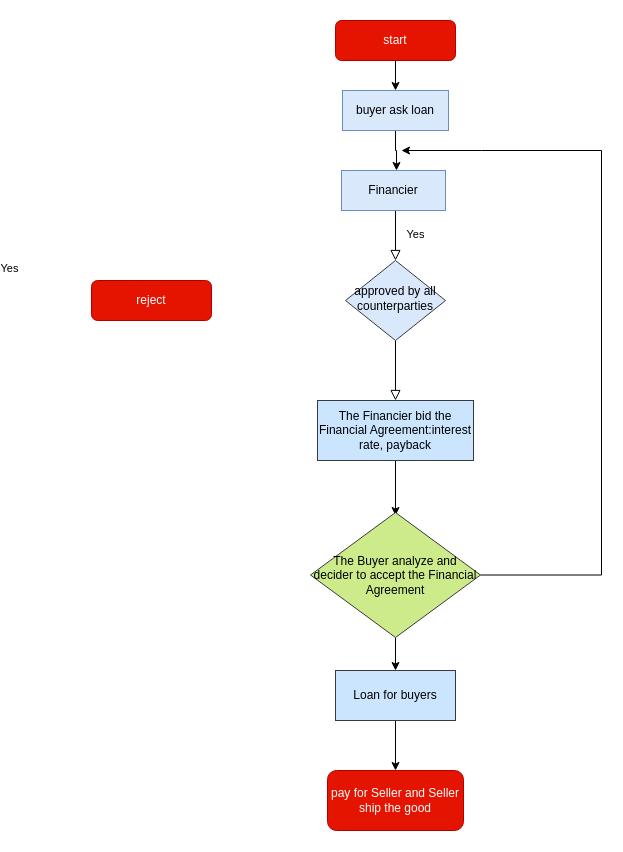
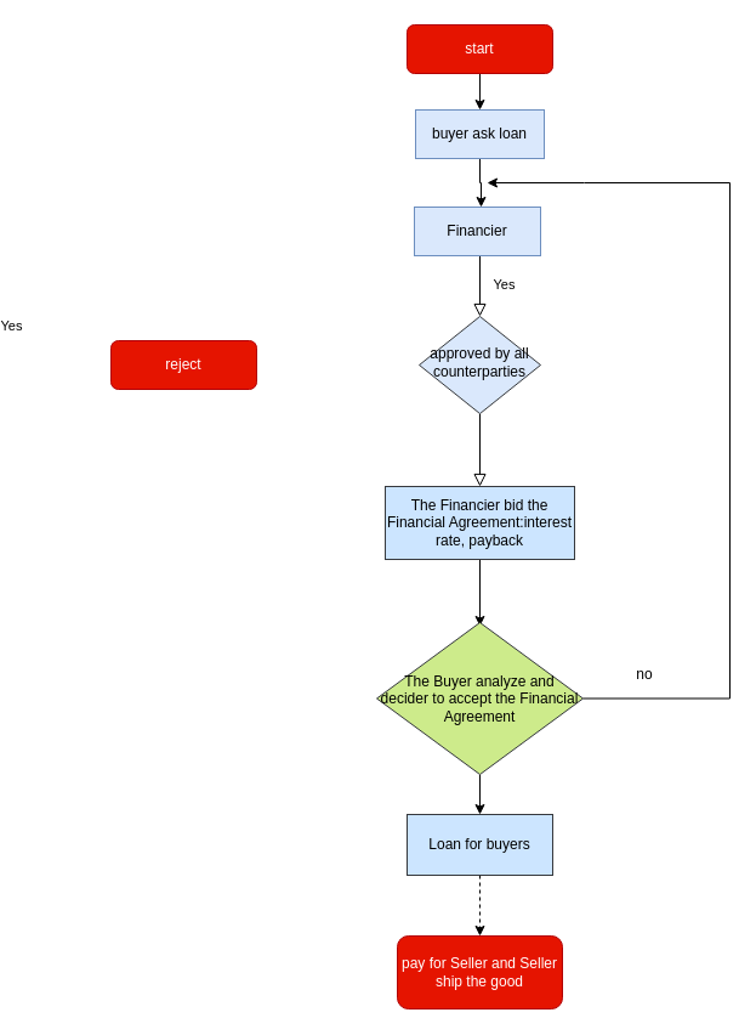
+ <mxCell id="16" value="no&lt;br&gt;" style="text;html=1;strokeColor=none;fillColor=none;align=center;verticalAlign=middle;whiteSpace=wrap;rounded=0;" vertex="1" parent="1"><mxGeometry x="430" y="540" width="60" height="30" as="geometry" /></mxCell>
- <mxCell id="18" value="" style="edgeStyle=orthogonalEdgeStyle;rounded=0;orthogonalLoop=1;jettySize=auto;html=1;" edge="1" parent="1" source="19" target="20"><mxGeometry relative="1" as="geometry" /></mxCell>
+ <mxCell id="18" value="" style="edgeStyle=orthogonalEdgeStyle;rounded=0;orthogonalLoop=1;jettySize=auto;html=1;dashed=1;" edge="1" parent="1" source="19" target="20"><mxGeometry relative="1" as="geometry" /></mxCell>
